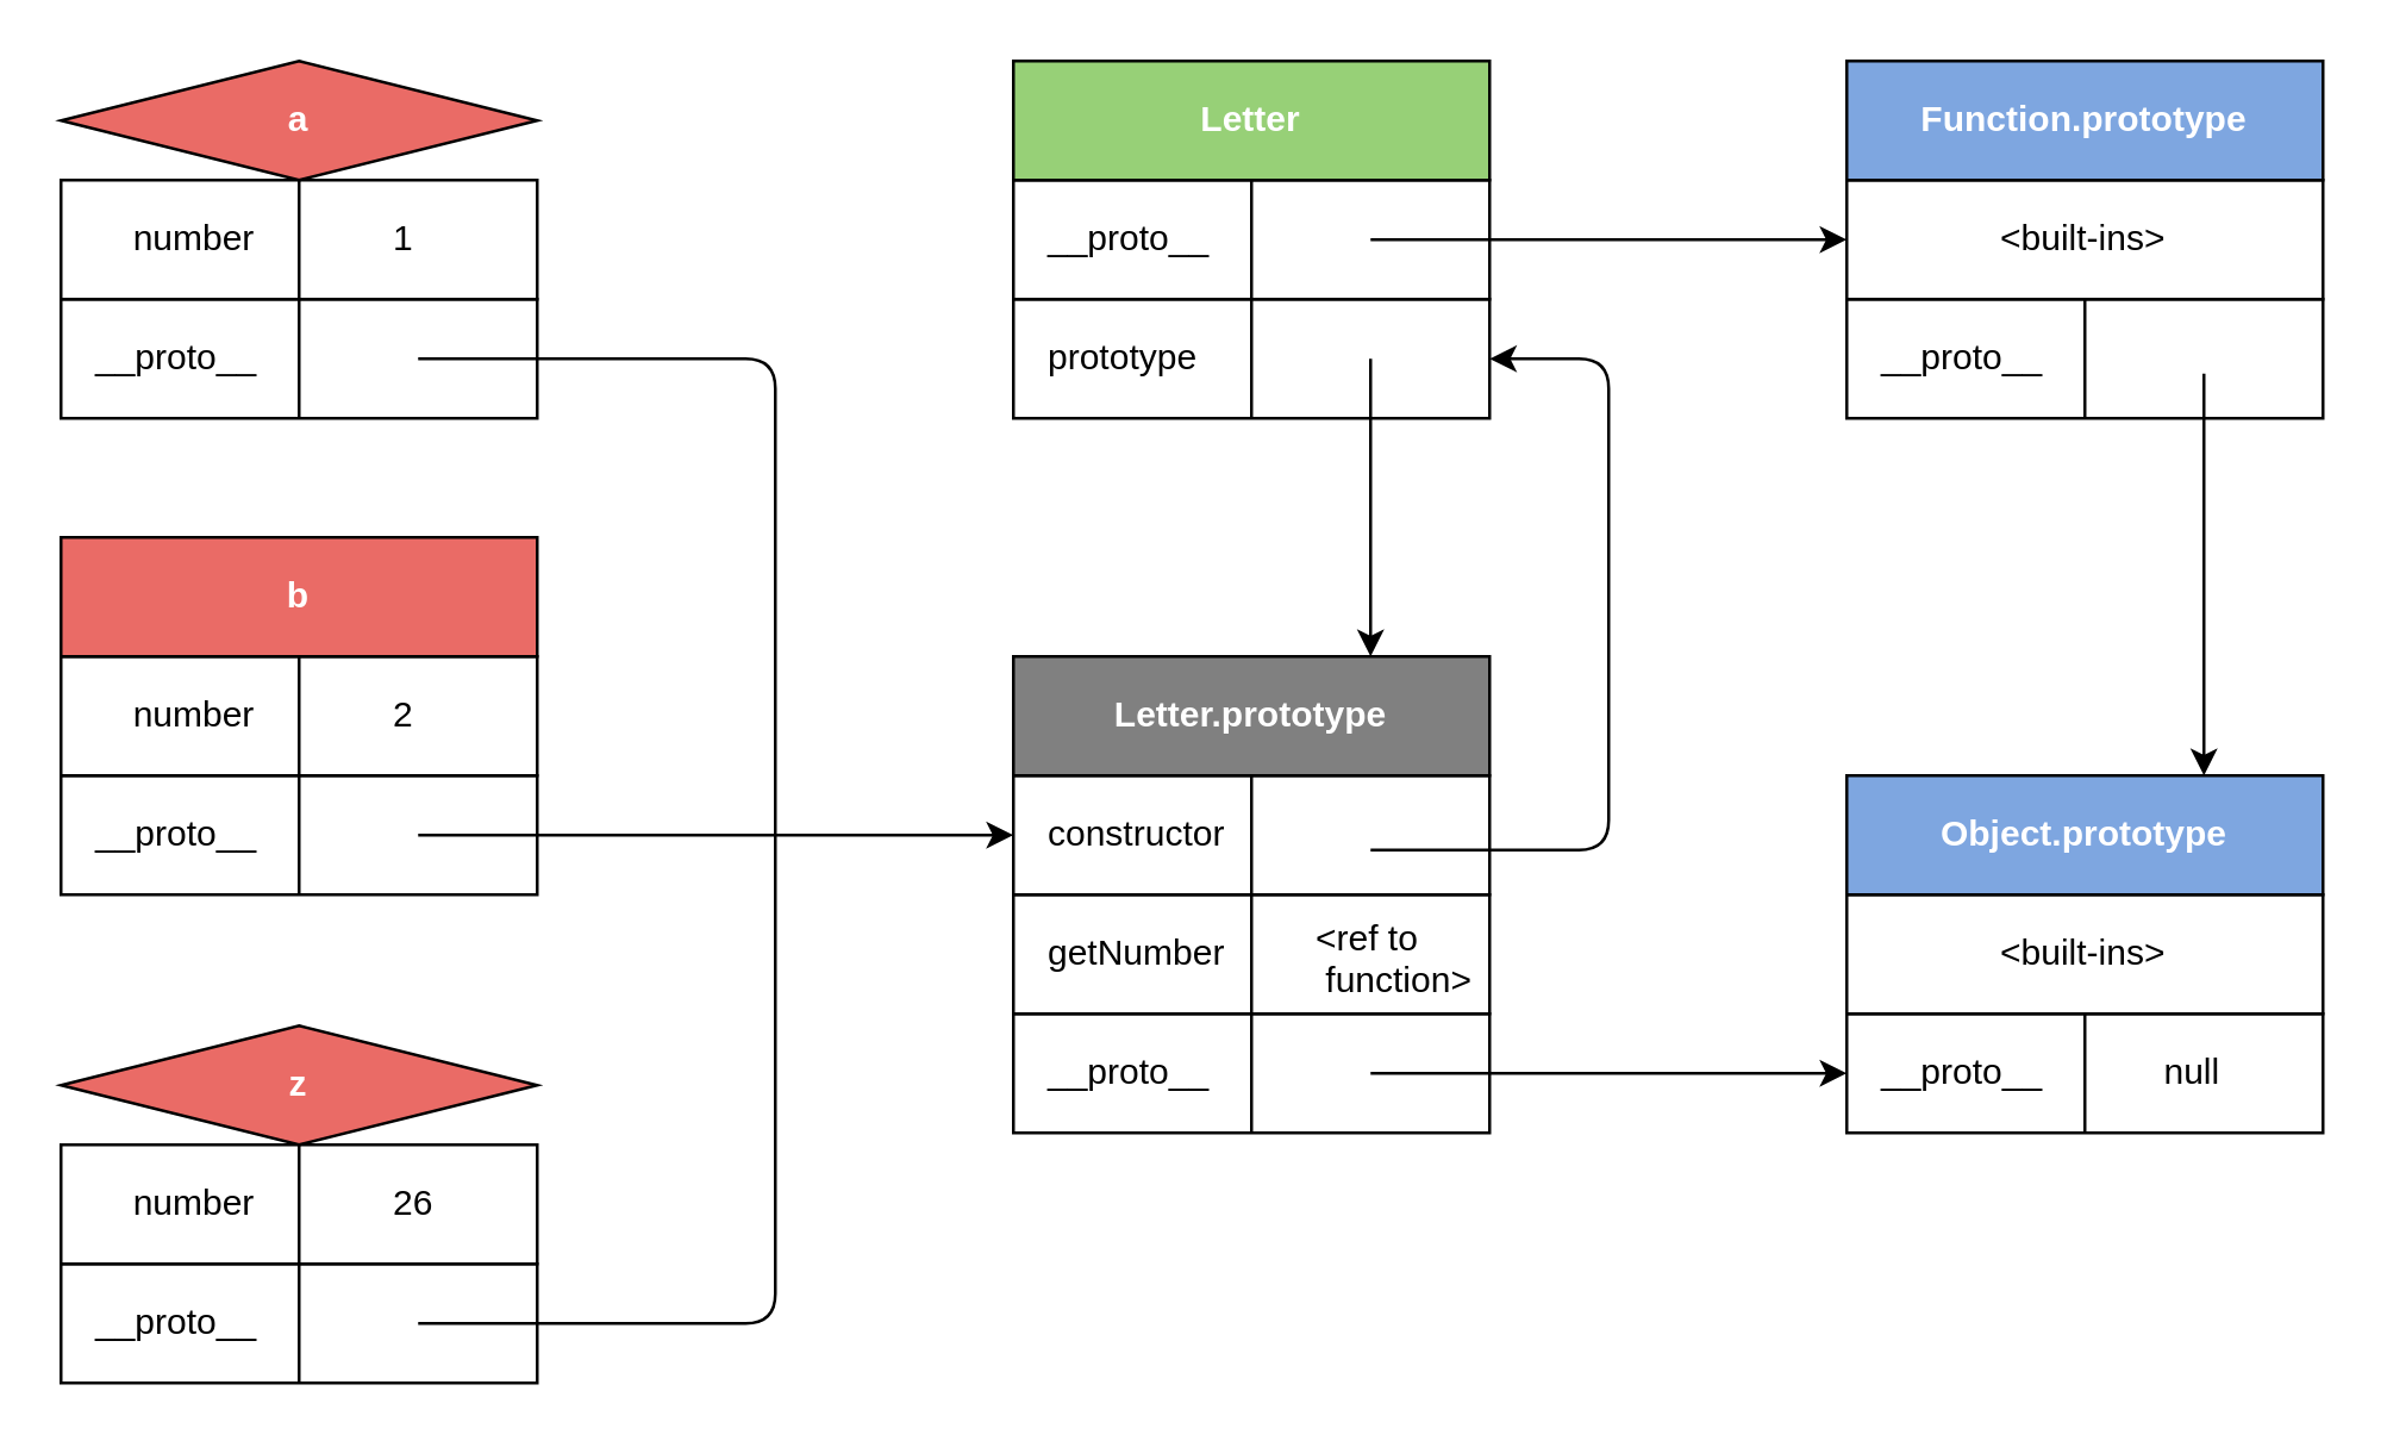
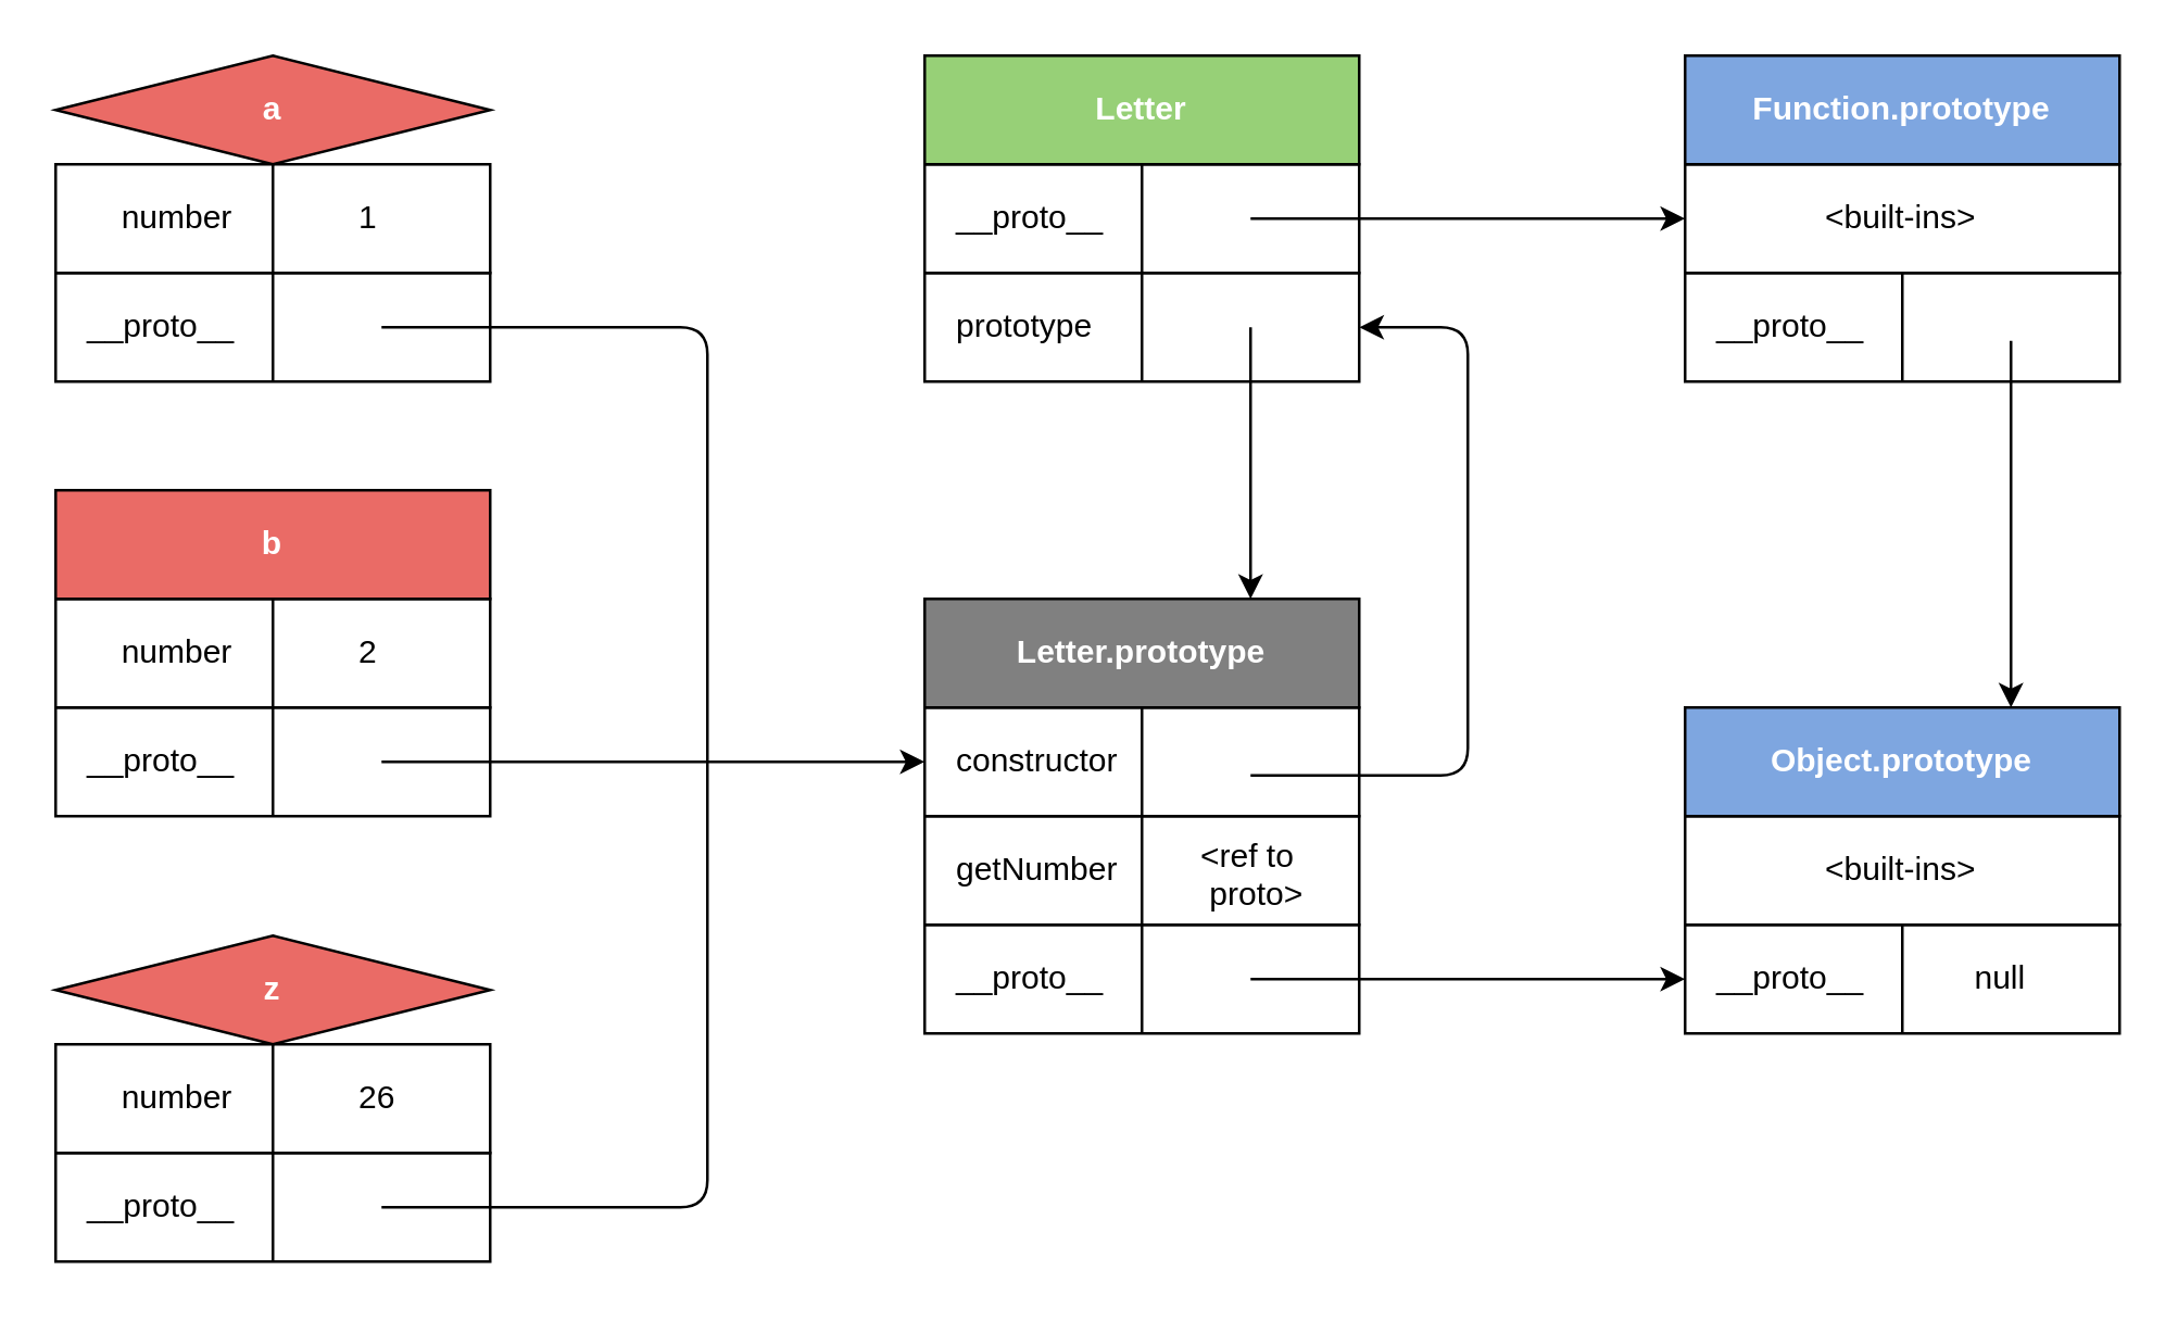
- <mxCell id="36" value="&amp;lt;ref to&lt;br&gt;&amp;nbsp;function&amp;gt;" style="text;html=1;resizable=0;points=[];autosize=1;align=left;verticalAlign=top;spacingTop=-4;" vertex="1" parent="1"><mxGeometry x="440" y="305" width="70" height="30" as="geometry" /></mxCell>
+ <mxCell id="36" value="&amp;lt;ref to&lt;br&gt;&amp;nbsp;proto&amp;gt;" style="text;html=1;resizable=0;points=[];autosize=1;align=left;verticalAlign=top;spacingTop=-4;" vertex="1" parent="1"><mxGeometry x="440" y="305" width="70" height="30" as="geometry" /></mxCell>
